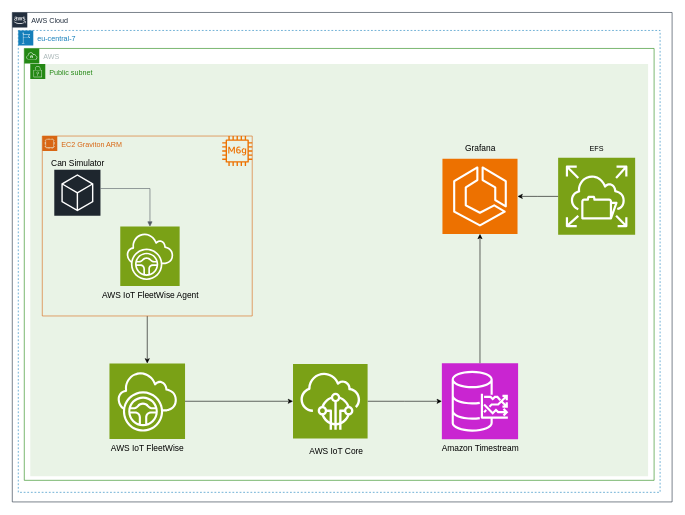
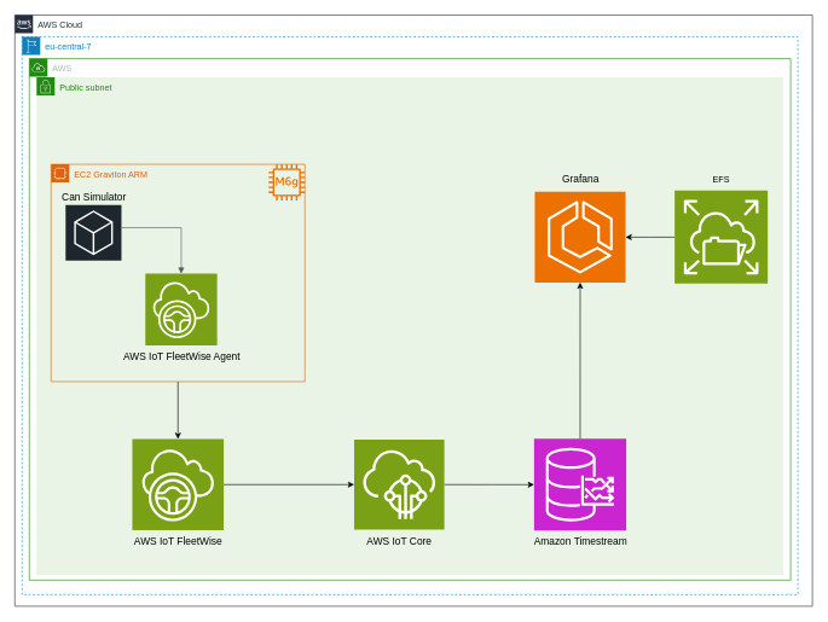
- <mxCell id="22" value="&lt;font style=&quot;font-size: 14px;&quot;&gt;AWS IoT Core&lt;/font&gt;" style="text;html=1;align=center;verticalAlign=middle;resizable=0;points=[];autosize=1;strokeColor=none;fillColor=none;" parent="5" vertex="1"><mxGeometry x="455.17" y="630.71" width="110" height="30" as="geometry" /></mxCell>
+ <mxCell id="22" value="&lt;font style=&quot;font-size: 14px;&quot;&gt;AWS IoT Core&lt;/font&gt;" style="text;html=1;align=center;verticalAlign=middle;resizable=0;points=[];autosize=1;strokeColor=none;fillColor=none;" parent="5" vertex="1"><mxGeometry x="445.17" y="625.71" width="110" height="30" as="geometry" /></mxCell>
